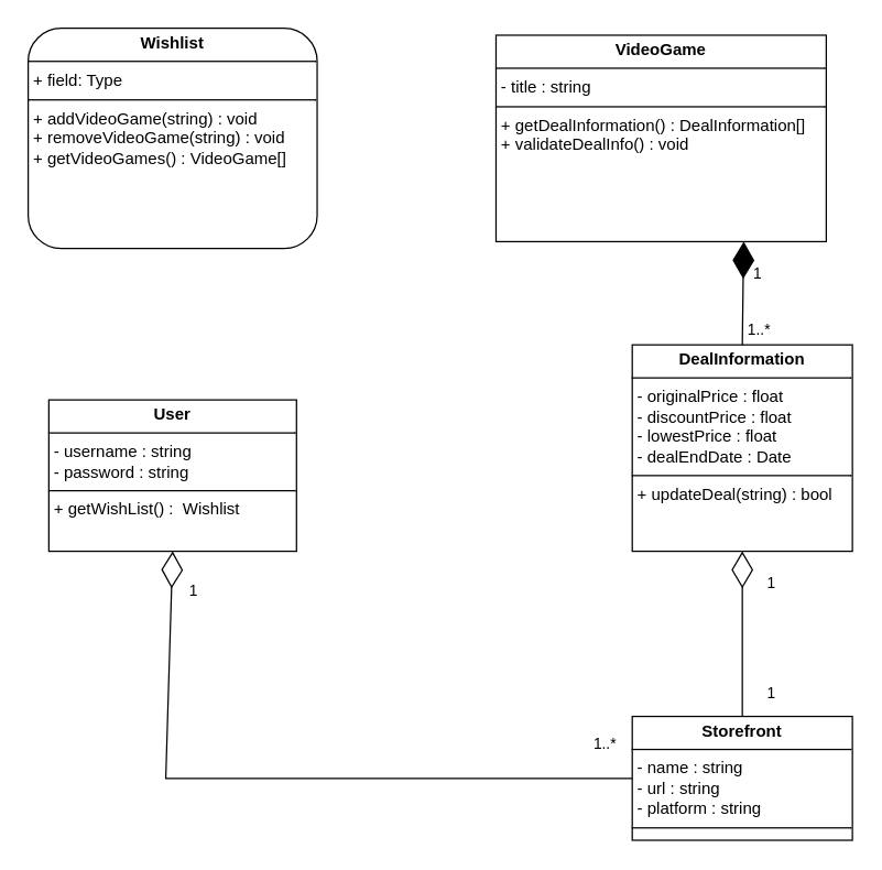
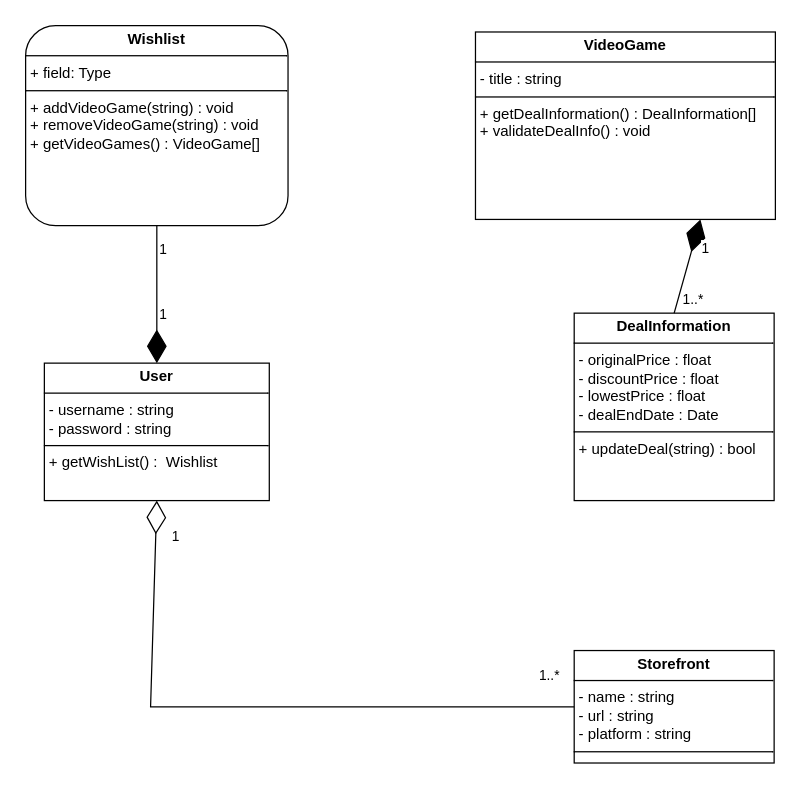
- <mxCell id="2" value="&lt;p style=&quot;margin:0px;margin-top:4px;text-align:center;&quot;&gt;&lt;b&gt;VideoGame&lt;/b&gt;&lt;/p&gt;&lt;hr size=&quot;1&quot; style=&quot;border-style:solid;&quot;&gt;&lt;p style=&quot;margin:0px;margin-left:4px;&quot;&gt;- title : string&lt;/p&gt;&lt;hr size=&quot;1&quot; style=&quot;border-style:solid;&quot;&gt;&lt;p style=&quot;margin:0px;margin-left:4px;&quot;&gt;+ getDealInformation() : DealInformation[]&lt;/p&gt;&lt;p style=&quot;margin:0px;margin-left:4px;&quot;&gt;+ validateDealInfo() : void&amp;nbsp;&lt;/p&gt;" style="verticalAlign=top;align=left;overflow=fill;html=1;whiteSpace=wrap;" vertex="1" parent="1"><mxGeometry x="360" y="25" width="240" height="150" as="geometry" /></mxCell>
+ <mxCell id="2" value="&lt;p style=&quot;margin:0px;margin-top:4px;text-align:center;&quot;&gt;&lt;b&gt;VideoGame&lt;/b&gt;&lt;/p&gt;&lt;hr size=&quot;1&quot; style=&quot;border-style:solid;&quot;&gt;&lt;p style=&quot;margin:0px;margin-left:4px;&quot;&gt;- title : string&lt;/p&gt;&lt;hr size=&quot;1&quot; style=&quot;border-style:solid;&quot;&gt;&lt;p style=&quot;margin:0px;margin-left:4px;&quot;&gt;+ getDealInformation() : DealInformation[]&lt;/p&gt;&lt;p style=&quot;margin:0px;margin-left:4px;&quot;&gt;+ validateDealInfo() : void&amp;nbsp;&lt;/p&gt;" style="verticalAlign=top;align=left;overflow=fill;html=1;whiteSpace=wrap;" vertex="1" parent="1"><mxGeometry x="380" y="25" width="240" height="150" as="geometry" /></mxCell>
+ <mxCell id="13" value="" style="endArrow=diamondThin;endFill=1;endSize=24;html=1;rounded=0;entryX=0.5;entryY=0;entryDx=0;entryDy=0;exitX=0.5;exitY=1;exitDx=0;exitDy=0;" edge="1" parent="1" source="4" target="3"><mxGeometry width="160" relative="1" as="geometry"><mxPoint x="-80" y="230" as="sourcePoint" /><mxPoint x="80" y="230" as="targetPoint" /></mxGeometry></mxCell>
+ <mxCell id="14" value="1" style="edgeLabel;html=1;align=center;verticalAlign=middle;resizable=0;points=[];" vertex="1" connectable="0" parent="13"><mxGeometry x="-0.669" y="4" relative="1" as="geometry"><mxPoint as="offset" /></mxGeometry></mxCell>
+ <mxCell id="15" value="1" style="edgeLabel;html=1;align=center;verticalAlign=middle;resizable=0;points=[];" vertex="1" connectable="0" parent="13"><mxGeometry x="0.276" y="4" relative="1" as="geometry"><mxPoint as="offset" /></mxGeometry></mxCell>
- <mxCell id="7" value="" style="endArrow=diamondThin;endFill=0;endSize=24;html=1;rounded=0;exitX=0.5;exitY=0;exitDx=0;exitDy=0;entryX=0.5;entryY=1;entryDx=0;entryDy=0;" edge="1" parent="1" source="5" target="6"><mxGeometry width="160" relative="1" as="geometry"><mxPoint x="209" y="370" as="sourcePoint" /><mxPoint x="529" y="420" as="targetPoint" /></mxGeometry></mxCell>
- <mxCell id="8" value="1" style="edgeLabel;html=1;align=center;verticalAlign=middle;resizable=0;points=[];" vertex="1" connectable="0" parent="7"><mxGeometry x="0.63" y="-5" relative="1" as="geometry"><mxPoint x="15" as="offset" /></mxGeometry></mxCell>
- <mxCell id="9" value="1" style="edgeLabel;html=1;align=center;verticalAlign=middle;resizable=0;points=[];" vertex="1" connectable="0" parent="7"><mxGeometry x="-0.703" y="-3" relative="1" as="geometry"><mxPoint x="17" as="offset" /></mxGeometry></mxCell>
